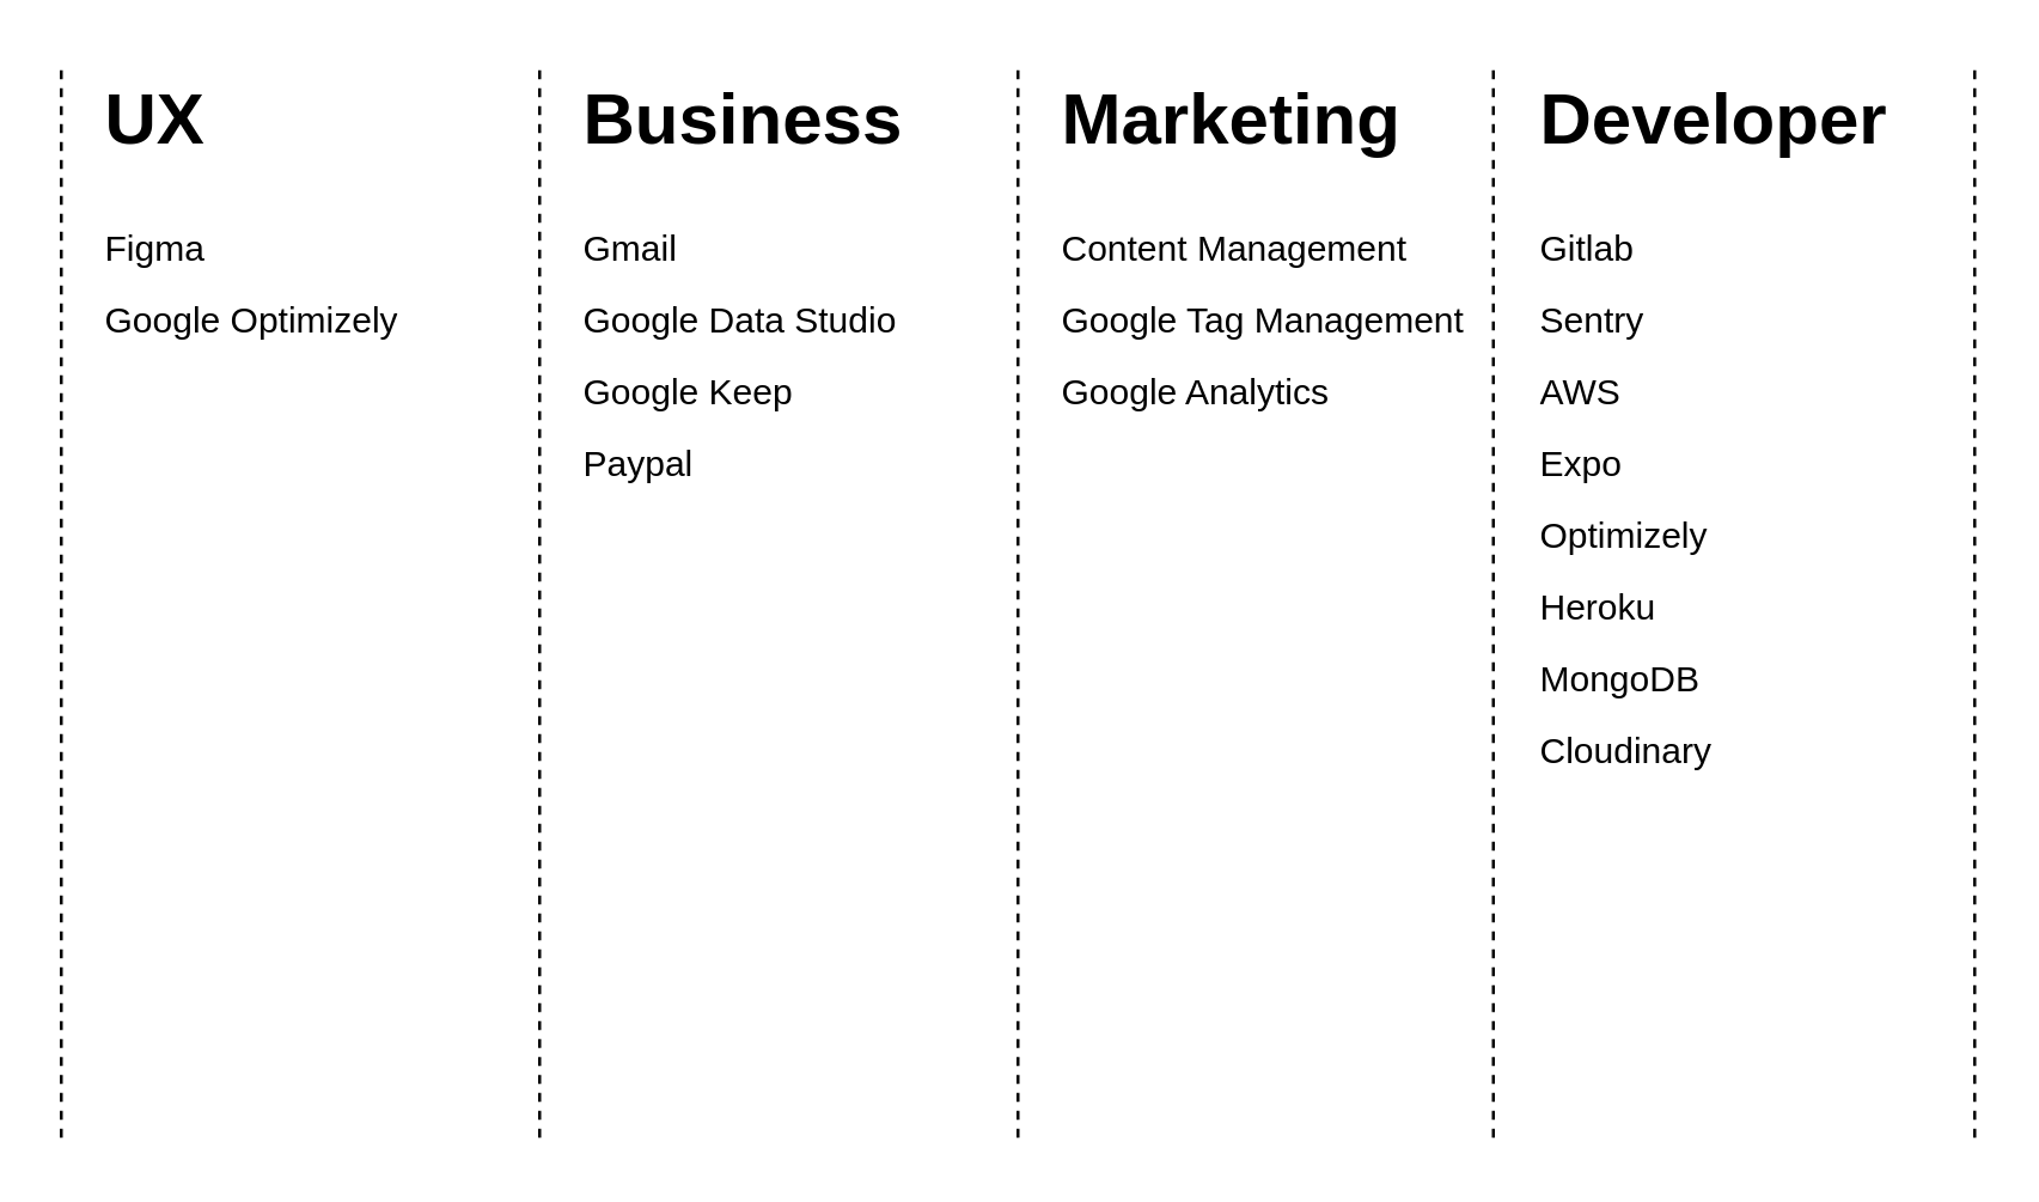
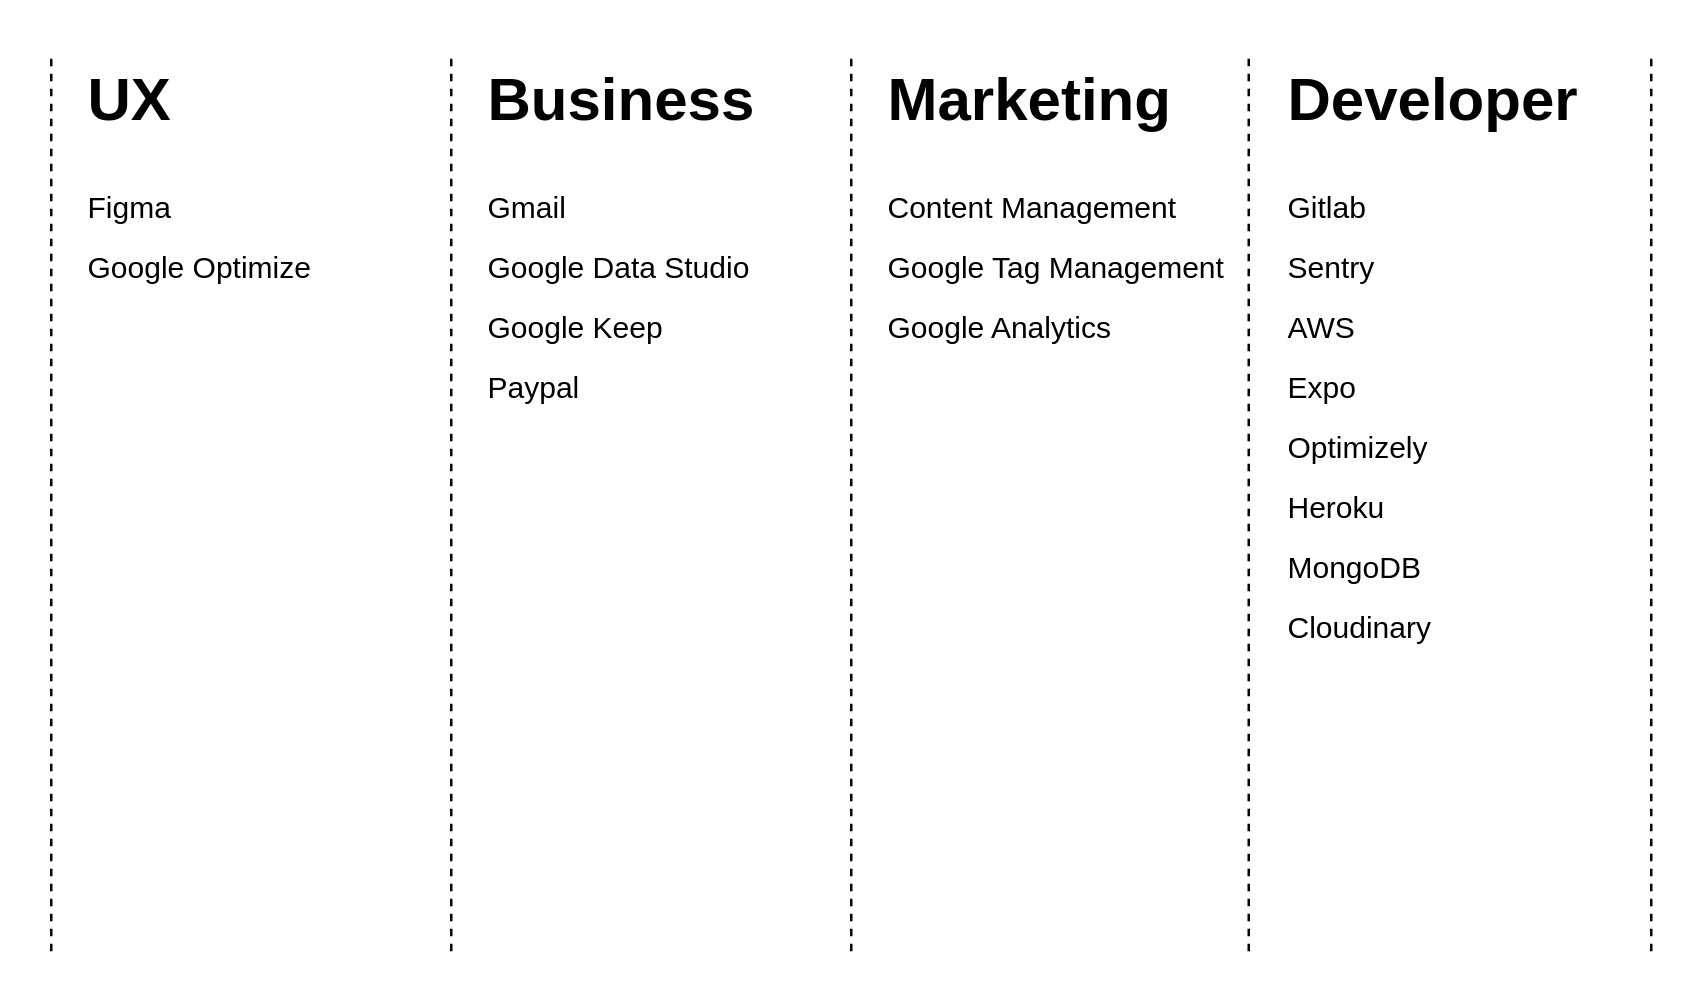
- <mxCell id="4" value="&lt;p style=&quot;line-height: 200%&quot;&gt;&lt;/p&gt;&lt;h1&gt;UX&lt;/h1&gt;&lt;div style=&quot;line-height: 200%&quot;&gt;Figma&lt;/div&gt;&lt;div style=&quot;line-height: 200%&quot;&gt;Google Optimizely&lt;br&gt;&lt;/div&gt;&lt;p&gt;&lt;/p&gt;" style="text;html=1;strokeColor=none;fillColor=none;spacing=5;spacingTop=-20;whiteSpace=wrap;overflow=hidden;rounded=0;spacingLeft=10;" vertex="1" parent="1"><mxGeometry x="20" y="20" width="160" height="360" as="geometry" /></mxCell>
+ <mxCell id="4" value="&lt;p style=&quot;line-height: 200%&quot;&gt;&lt;/p&gt;&lt;h1&gt;UX&lt;/h1&gt;&lt;div style=&quot;line-height: 200%&quot;&gt;Figma&lt;/div&gt;&lt;div style=&quot;line-height: 200%&quot;&gt;Google Optimize&lt;br&gt;&lt;/div&gt;&lt;p&gt;&lt;/p&gt;" style="text;html=1;strokeColor=none;fillColor=none;spacing=5;spacingTop=-20;whiteSpace=wrap;overflow=hidden;rounded=0;spacingLeft=10;" vertex="1" parent="1"><mxGeometry x="20" y="20" width="160" height="360" as="geometry" /></mxCell>
